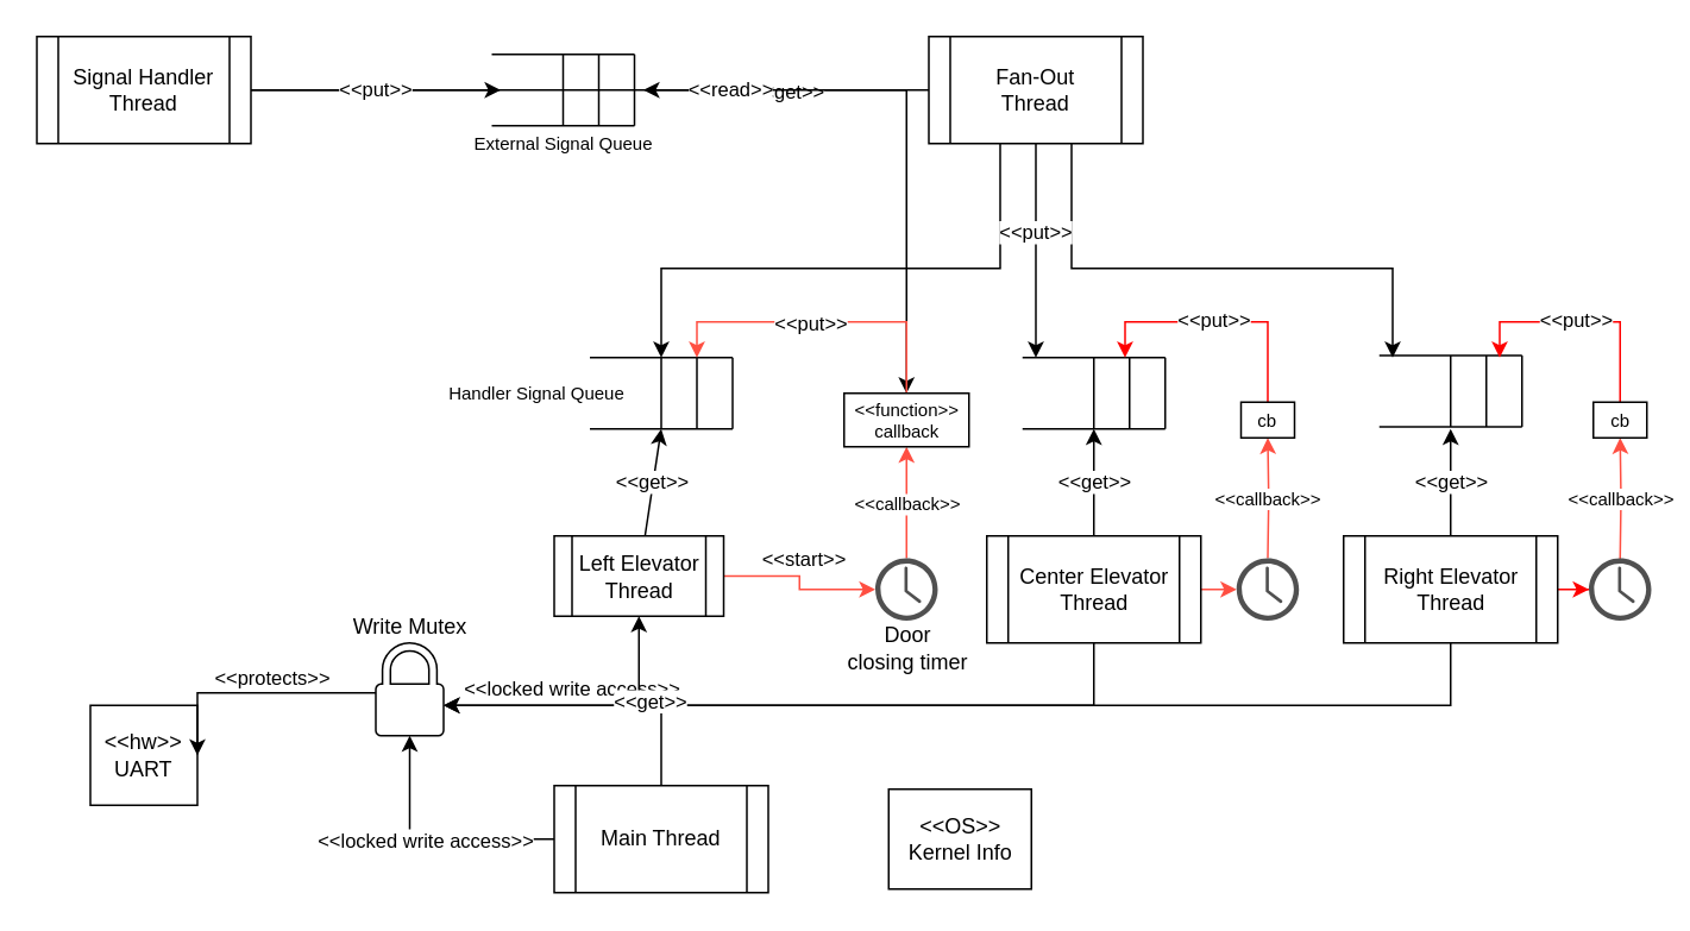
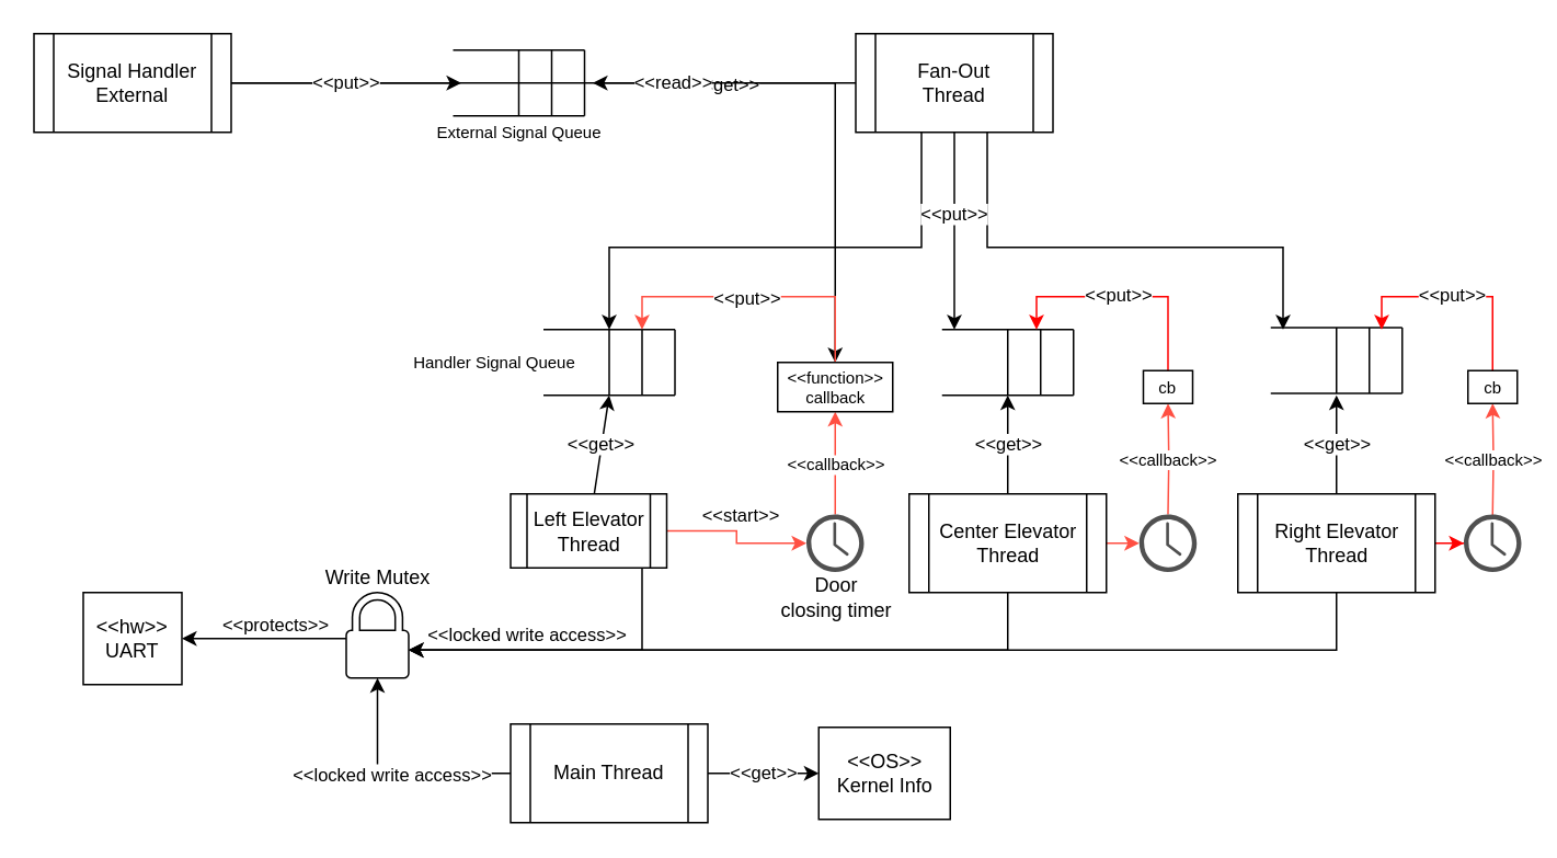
- <mxCell id="8" value="Signal Handler Thread" style="shape=process;whiteSpace=wrap;html=1;backgroundOutline=1;" parent="1" vertex="1"><mxGeometry x="20" y="20" width="120" height="60" as="geometry" /></mxCell>
+ <mxCell id="8" value="Signal Handler External" style="shape=process;whiteSpace=wrap;html=1;backgroundOutline=1;" parent="1" vertex="1"><mxGeometry x="20" y="20" width="120" height="60" as="geometry" /></mxCell>
+ <mxCell id="14" style="edgeStyle=orthogonalEdgeStyle;rounded=0;orthogonalLoop=1;jettySize=auto;html=1;strokeColor=#000000;" parent="1" source="17" target="59" edge="1"><mxGeometry relative="1" as="geometry"><Array as="points"><mxPoint x="390" y="395" /></Array><mxPoint x="240" y="395" as="targetPoint" /></mxGeometry></mxCell>
- <mxCell id="67" value="&amp;lt;&amp;lt;get&amp;gt;&amp;gt;" style="edgeStyle=orthogonalEdgeStyle;rounded=0;orthogonalLoop=1;jettySize=auto;html=1;" edge="1" parent="1" source="70" target="17"><mxGeometry relative="1" as="geometry" /></mxCell>
+ <mxCell id="67" value="&amp;lt;&amp;lt;get&amp;gt;&amp;gt;" style="edgeStyle=orthogonalEdgeStyle;rounded=0;orthogonalLoop=1;jettySize=auto;html=1;entryX=0;entryY=0.5;entryDx=0;entryDy=0;" edge="1" parent="1" source="70" target="71"><mxGeometry relative="1" as="geometry" /></mxCell>
- <mxCell id="57" value="&amp;lt;&amp;lt;hw&amp;gt;&amp;gt;&lt;br&gt;UART" style="whiteSpace=wrap;html=1;" parent="1" vertex="1"><mxGeometry x="50" y="395" width="60" height="56" as="geometry" /></mxCell>
+ <mxCell id="57" value="&amp;lt;&amp;lt;hw&amp;gt;&amp;gt;&lt;br&gt;UART" style="whiteSpace=wrap;html=1;" parent="1" vertex="1"><mxGeometry x="50" y="360" width="60" height="56" as="geometry" /></mxCell>
